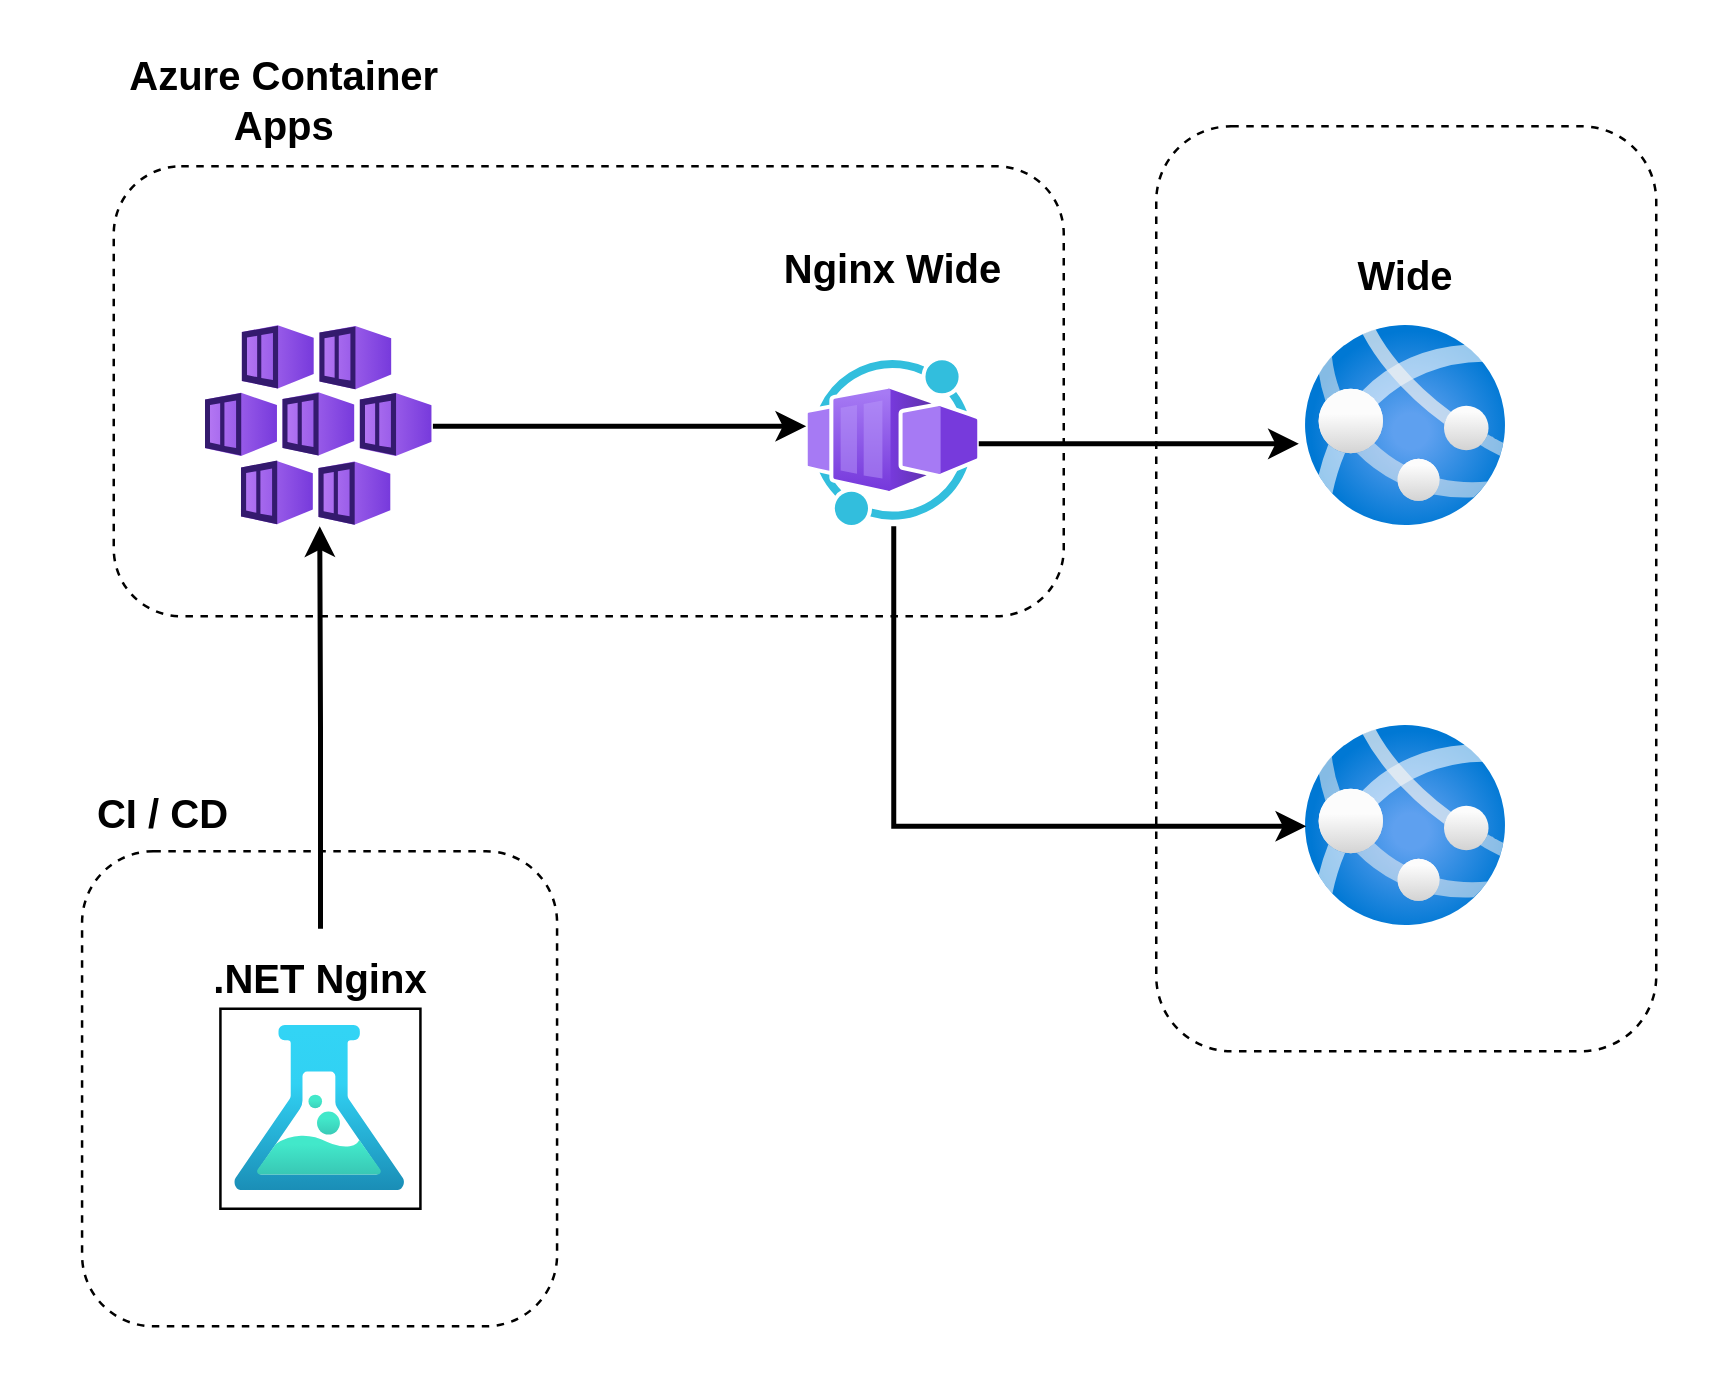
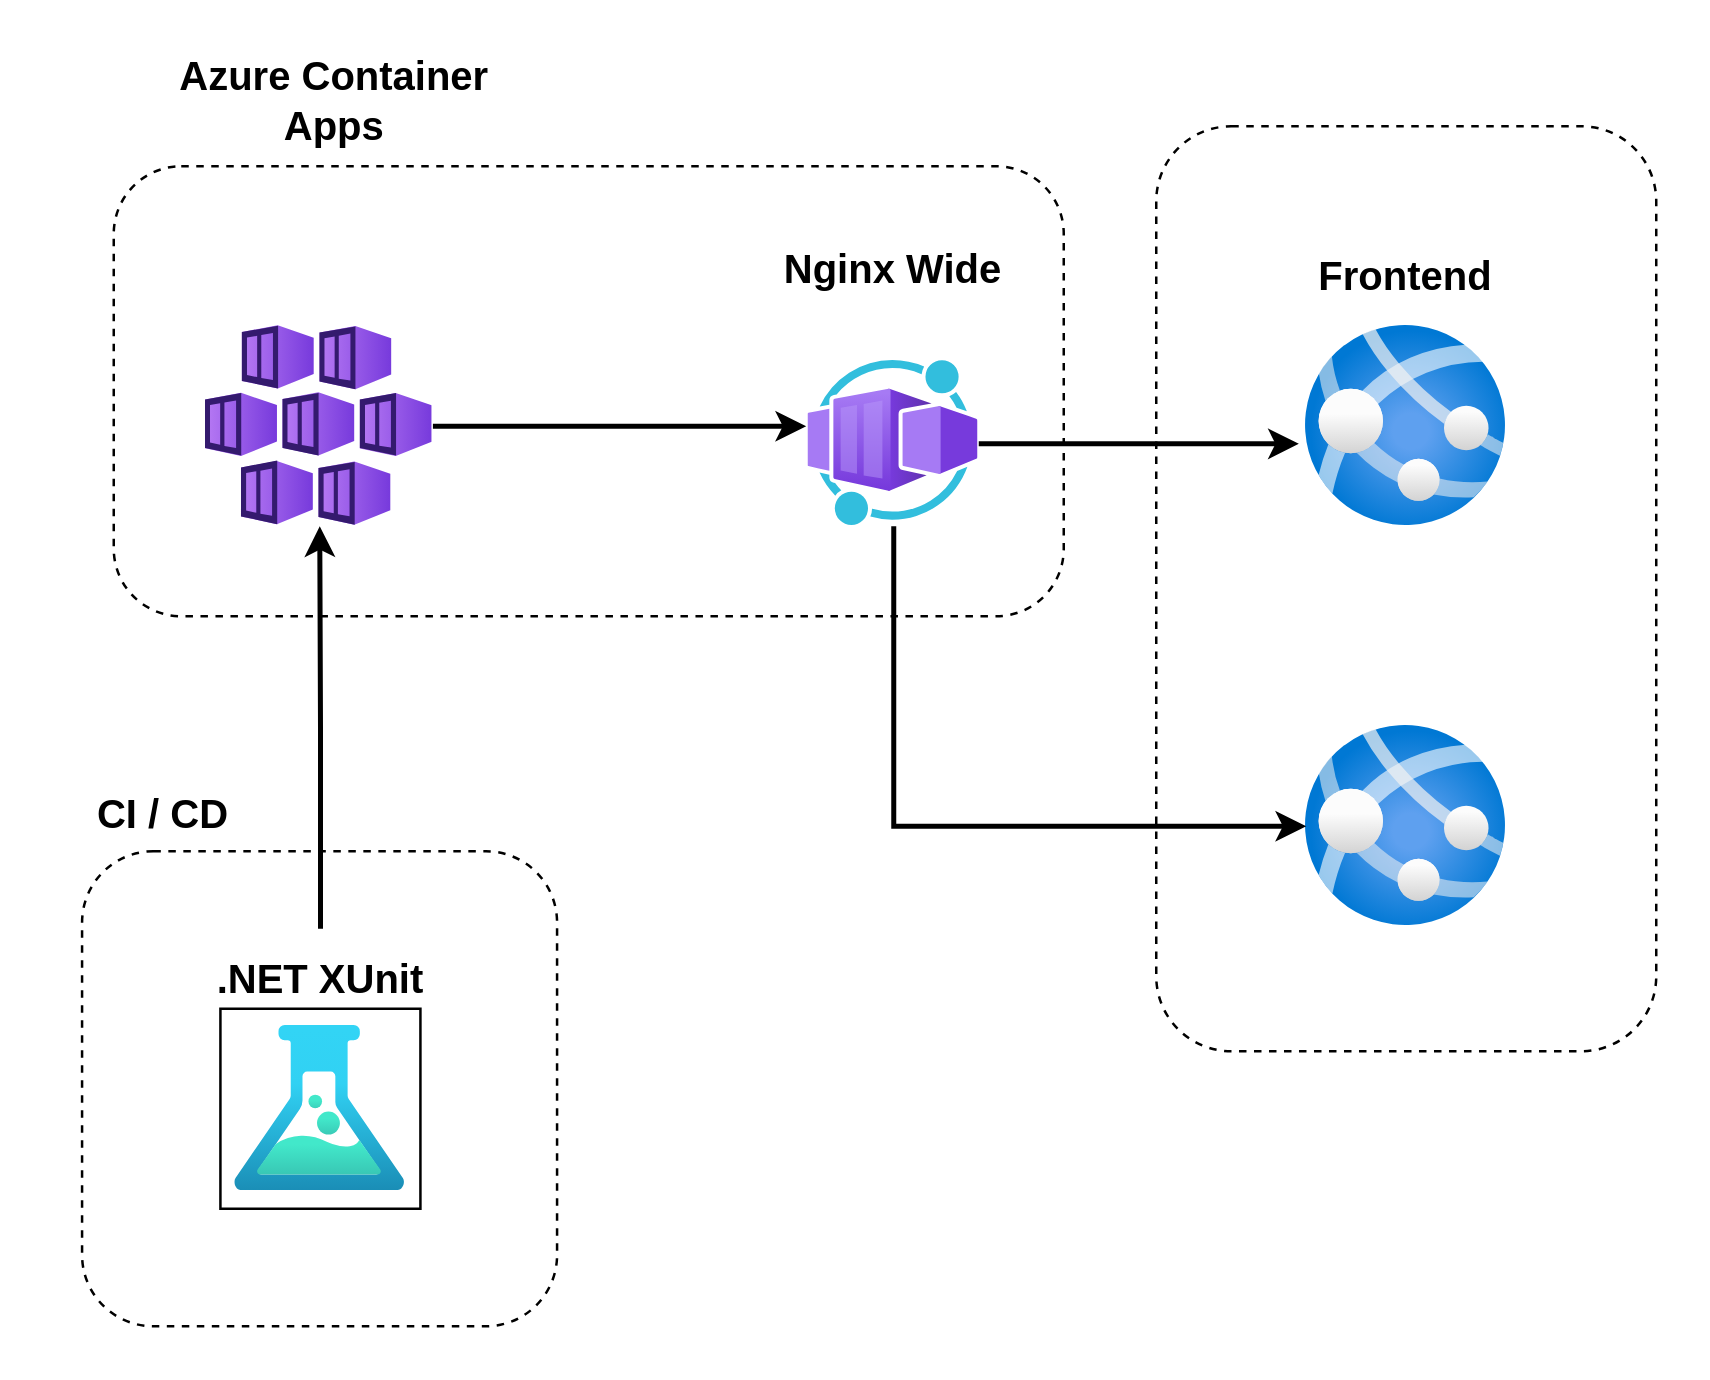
- <mxCell id="19" value="Azure Container Apps" style="text;strokeColor=none;align=center;fillColor=none;html=1;verticalAlign=middle;whiteSpace=wrap;rounded=0;fontSize=16;fontStyle=1" vertex="1" parent="1"><mxGeometry x="45" y="20" width="137" height="40" as="geometry" /></mxCell>
+ <mxCell id="19" value="Azure Container Apps" style="text;strokeColor=none;align=center;fillColor=none;html=1;verticalAlign=middle;whiteSpace=wrap;rounded=0;fontSize=16;fontStyle=1" vertex="1" parent="1"><mxGeometry x="65" y="20" width="137" height="40" as="geometry" /></mxCell>
- <mxCell id="17" value="Wide" style="text;strokeColor=none;align=center;fillColor=none;html=1;verticalAlign=middle;whiteSpace=wrap;rounded=0;fontSize=16;fontStyle=1" vertex="1" parent="1"><mxGeometry x="517" y="90" width="90" height="40" as="geometry" /></mxCell>
+ <mxCell id="17" value="Frontend" style="text;strokeColor=none;align=center;fillColor=none;html=1;verticalAlign=middle;whiteSpace=wrap;rounded=0;fontSize=16;fontStyle=1" vertex="1" parent="1"><mxGeometry x="517" y="90" width="90" height="40" as="geometry" /></mxCell>
- <mxCell id="8" value=".NET Nginx" style="text;strokeColor=none;align=center;fillColor=none;html=1;verticalAlign=middle;whiteSpace=wrap;rounded=0;fontSize=16;fontStyle=1" vertex="1" parent="1"><mxGeometry x="82.67" y="371" width="90" height="40" as="geometry" /></mxCell>
+ <mxCell id="8" value=".NET XUnit" style="text;strokeColor=none;align=center;fillColor=none;html=1;verticalAlign=middle;whiteSpace=wrap;rounded=0;fontSize=16;fontStyle=1" vertex="1" parent="1"><mxGeometry x="82.67" y="371" width="90" height="40" as="geometry" /></mxCell>
